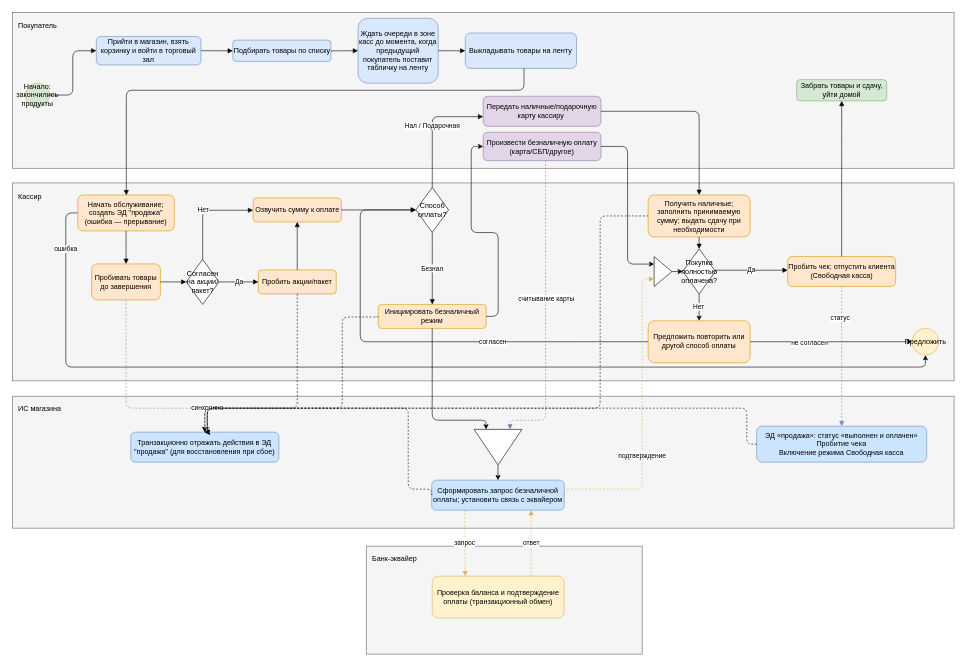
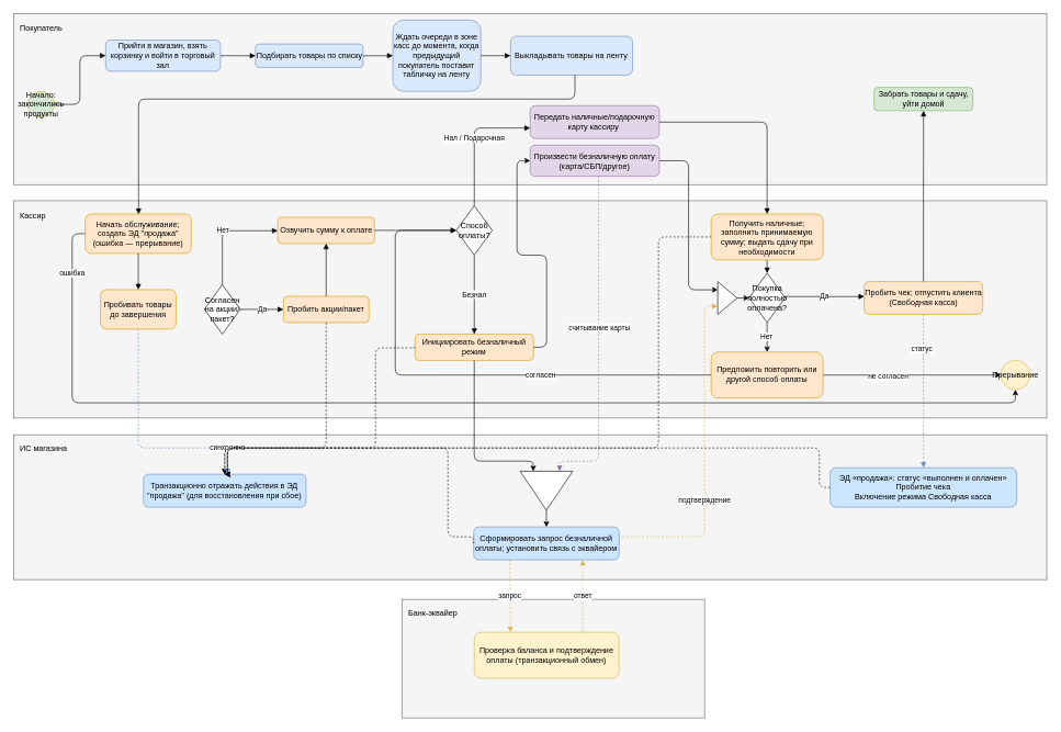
- <mxCell id="51" value="" style="edgeStyle=orthogonalEdgeStyle;rounded=1;endArrow=block;endFill=1;html=1;" edge="1" parent="1" source="17" target="18"><mxGeometry relative="1" as="geometry" /></mxCell>
- <mxCell id="29" value="Предложить" style="ellipse;whiteSpace=wrap;html=1;aspect=fixed;fillColor=#fff2cc;strokeColor=#d6b656;align=center;" vertex="1" parent="13"><mxGeometry x="1500" y="242.5" width="44.5" height="44.5" as="geometry" /></mxCell>
+ <mxCell id="29" value="Прерывание" style="ellipse;whiteSpace=wrap;html=1;aspect=fixed;fillColor=#fff2cc;strokeColor=#d6b656;align=center;" vertex="1" parent="13"><mxGeometry x="1500" y="242.5" width="44.5" height="44.5" as="geometry" /></mxCell>
